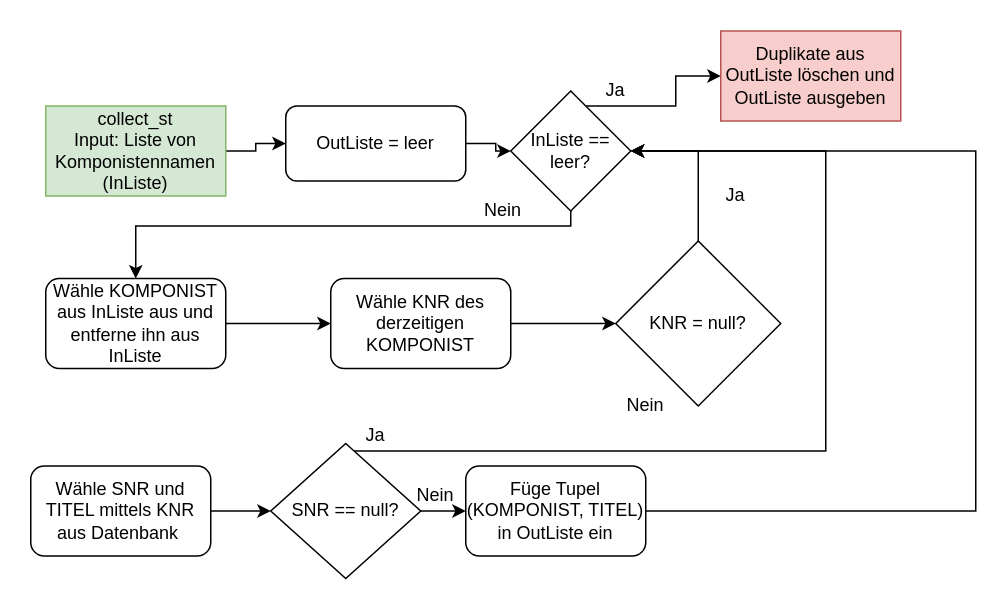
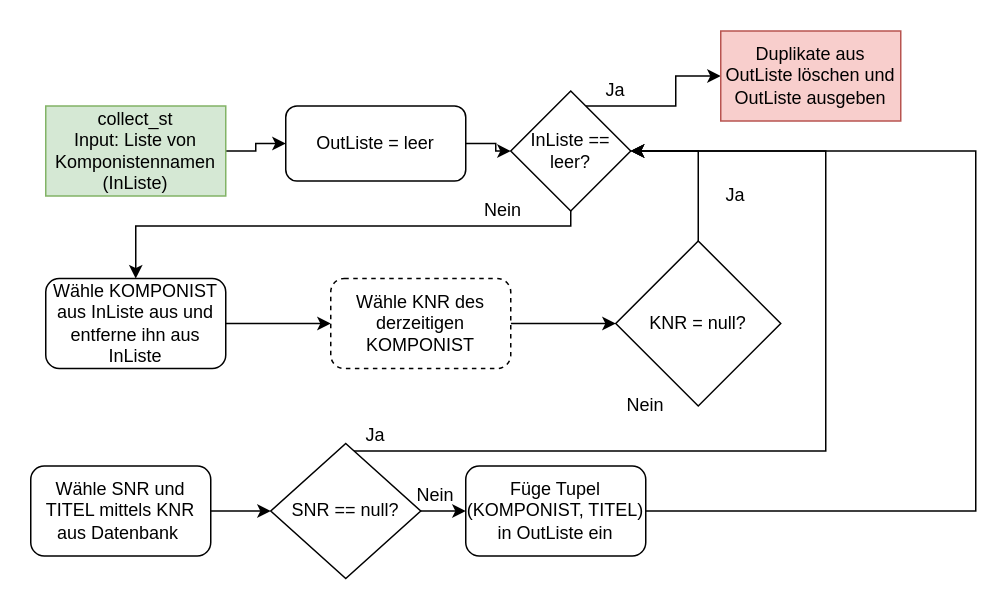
- <mxCell id="14" value="Wähle KNR des derzeitigen KOMPONIST" style="rounded=1;whiteSpace=wrap;html=1;" vertex="1" parent="1"><mxGeometry x="220" y="185" width="120" height="60" as="geometry" /></mxCell>
+ <mxCell id="14" value="Wähle KNR des derzeitigen KOMPONIST" style="rounded=1;whiteSpace=wrap;html=1;dashed=1;" vertex="1" parent="1"><mxGeometry x="220" y="185" width="120" height="60" as="geometry" /></mxCell>
